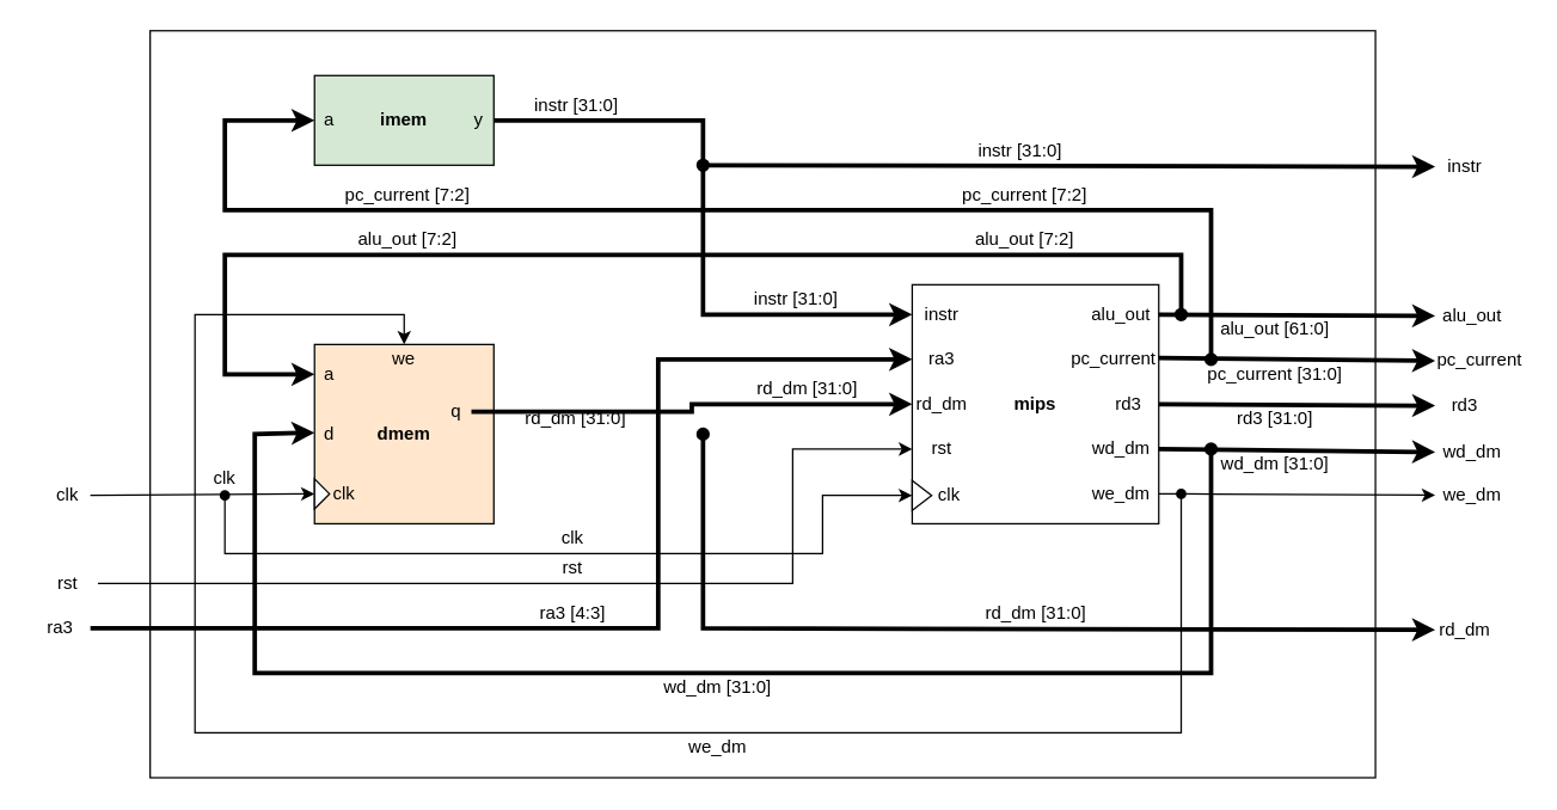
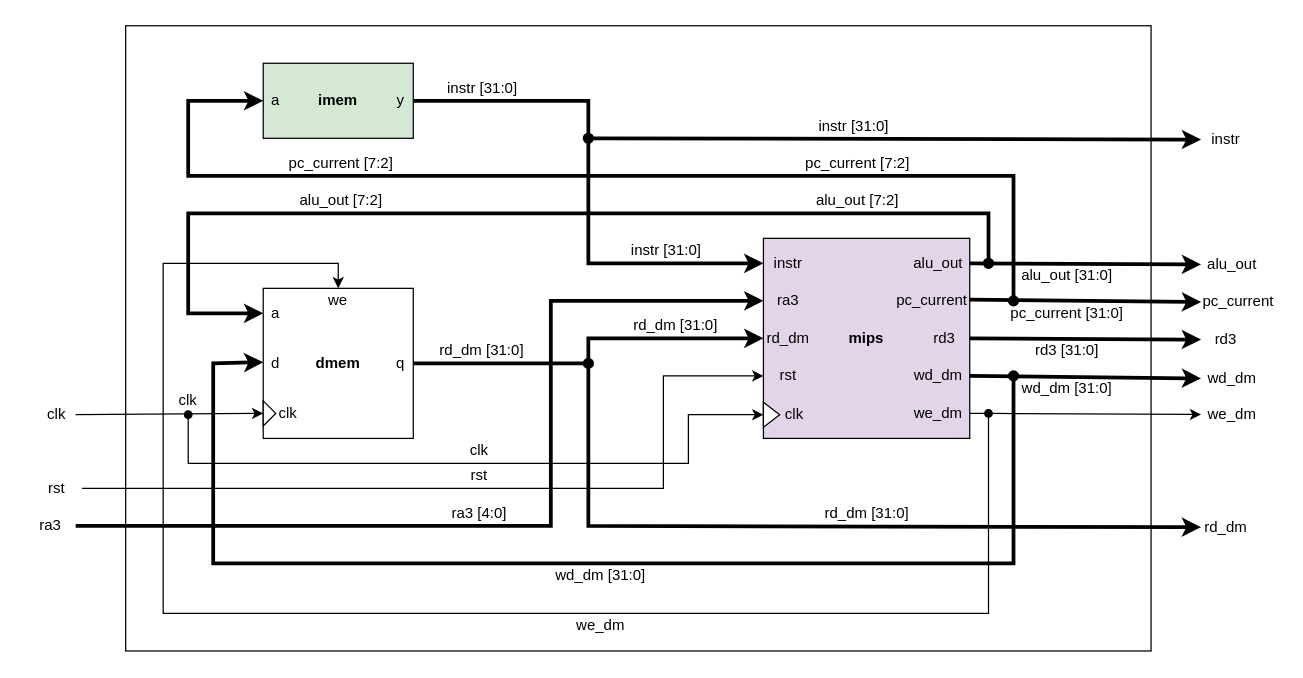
- <mxCell id="58" value="alu_out [61:0]" style="text;html=1;strokeColor=none;fillColor=none;align=center;verticalAlign=middle;whiteSpace=wrap;rounded=0;" parent="1" vertex="1"><mxGeometry x="812.5" y="210" width="80" height="20" as="geometry" /></mxCell>
+ <mxCell id="58" value="alu_out [31:0]" style="text;html=1;strokeColor=none;fillColor=none;align=center;verticalAlign=middle;whiteSpace=wrap;rounded=0;" parent="1" vertex="1"><mxGeometry x="812.5" y="210" width="80" height="20" as="geometry" /></mxCell>
- <mxCell id="27" value="&lt;b&gt;mips&lt;/b&gt;" style="rounded=0;whiteSpace=wrap;html=1;" parent="1" vertex="1"><mxGeometry x="610" y="190" width="165" height="160" as="geometry" /></mxCell>
+ <mxCell id="27" value="&lt;b&gt;mips&lt;/b&gt;" style="rounded=0;whiteSpace=wrap;html=1;fillColor=#e1d5e7;" parent="1" vertex="1"><mxGeometry x="610" y="190" width="165" height="160" as="geometry" /></mxCell>
- <mxCell id="10" value="q" style="text;html=1;strokeColor=none;fillColor=none;align=center;verticalAlign=middle;whiteSpace=wrap;rounded=0;" parent="1" vertex="1"><mxGeometry x="295" y="265" width="20" height="20" as="geometry" /></mxCell>
+ <mxCell id="10" value="q" style="text;html=1;strokeColor=none;fillColor=none;align=center;verticalAlign=middle;whiteSpace=wrap;rounded=0;" parent="1" vertex="1"><mxGeometry x="310" y="280" width="20" height="20" as="geometry" /></mxCell>
- <mxCell id="3" value="&lt;b&gt;dmem&lt;/b&gt;" style="rounded=0;whiteSpace=wrap;html=1;fillColor=#ffe6cc;" parent="1" vertex="1"><mxGeometry x="210" y="230" width="120" height="120" as="geometry" /></mxCell>
+ <mxCell id="3" value="&lt;b&gt;dmem&lt;/b&gt;" style="rounded=0;whiteSpace=wrap;html=1;" parent="1" vertex="1"><mxGeometry x="210" y="230" width="120" height="120" as="geometry" /></mxCell>
- <mxCell id="49" value="ra3 [4:3]" style="text;html=1;strokeColor=none;fillColor=none;align=center;verticalAlign=middle;whiteSpace=wrap;rounded=0;" parent="1" vertex="1"><mxGeometry x="352.5" y="400" width="60" height="20" as="geometry" /></mxCell>
+ <mxCell id="49" value="ra3 [4:0]" style="text;html=1;strokeColor=none;fillColor=none;align=center;verticalAlign=middle;whiteSpace=wrap;rounded=0;" parent="1" vertex="1"><mxGeometry x="352.5" y="400" width="60" height="20" as="geometry" /></mxCell>
